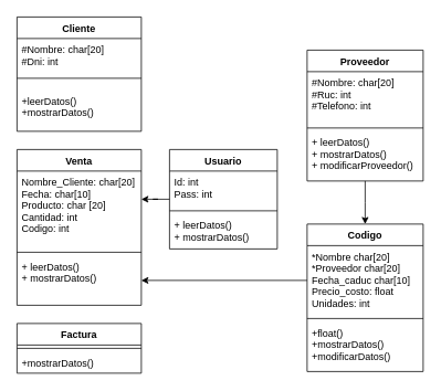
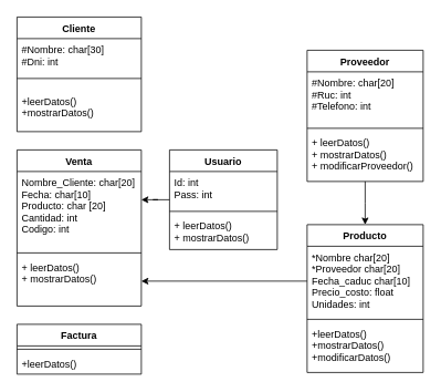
- <mxCell id="3" value="#Nombre: char[20]&#10;#Dni: int&#10;&#10;" style="text;strokeColor=none;fillColor=none;align=left;verticalAlign=top;spacingLeft=4;spacingRight=4;overflow=hidden;rotatable=0;points=[[0,0.5],[1,0.5]];portConstraint=eastwest;" parent="2" vertex="1"><mxGeometry y="26" width="150" height="34" as="geometry" /></mxCell>
+ <mxCell id="3" value="#Nombre: char[30]&#10;#Dni: int&#10;&#10;" style="text;strokeColor=none;fillColor=none;align=left;verticalAlign=top;spacingLeft=4;spacingRight=4;overflow=hidden;rotatable=0;points=[[0,0.5],[1,0.5]];portConstraint=eastwest;" parent="2" vertex="1"><mxGeometry y="26" width="150" height="34" as="geometry" /></mxCell>
- <mxCell id="6" value="Codigo" style="swimlane;fontStyle=1;align=center;verticalAlign=top;childLayout=stackLayout;horizontal=1;startSize=26;horizontalStack=0;resizeParent=1;resizeParentMax=0;resizeLast=0;collapsible=1;marginBottom=0;" parent="1" vertex="1"><mxGeometry x="370" y="270" width="140" height="178" as="geometry" /></mxCell>
+ <mxCell id="6" value="Producto" style="swimlane;fontStyle=1;align=center;verticalAlign=top;childLayout=stackLayout;horizontal=1;startSize=26;horizontalStack=0;resizeParent=1;resizeParentMax=0;resizeLast=0;collapsible=1;marginBottom=0;" parent="1" vertex="1"><mxGeometry x="370" y="270" width="140" height="178" as="geometry" /></mxCell>
- <mxCell id="9" value="+float()&#10;+mostrarDatos()&#10;+modificarDatos()" style="text;strokeColor=none;fillColor=none;align=left;verticalAlign=top;spacingLeft=4;spacingRight=4;overflow=hidden;rotatable=0;points=[[0,0.5],[1,0.5]];portConstraint=eastwest;" parent="6" vertex="1"><mxGeometry y="118" width="140" height="60" as="geometry" /></mxCell>
+ <mxCell id="9" value="+leerDatos()&#10;+mostrarDatos()&#10;+modificarDatos()" style="text;strokeColor=none;fillColor=none;align=left;verticalAlign=top;spacingLeft=4;spacingRight=4;overflow=hidden;rotatable=0;points=[[0,0.5],[1,0.5]];portConstraint=eastwest;" parent="6" vertex="1"><mxGeometry y="118" width="140" height="60" as="geometry" /></mxCell>
- <mxCell id="12" value="+mostrarDatos()" style="text;strokeColor=none;fillColor=none;align=left;verticalAlign=top;spacingLeft=4;spacingRight=4;overflow=hidden;rotatable=0;points=[[0,0.5],[1,0.5]];portConstraint=eastwest;" parent="10" vertex="1"><mxGeometry y="34" width="150" height="26" as="geometry" /></mxCell>
+ <mxCell id="12" value="+leerDatos()" style="text;strokeColor=none;fillColor=none;align=left;verticalAlign=top;spacingLeft=4;spacingRight=4;overflow=hidden;rotatable=0;points=[[0,0.5],[1,0.5]];portConstraint=eastwest;" parent="10" vertex="1"><mxGeometry y="34" width="150" height="26" as="geometry" /></mxCell>
